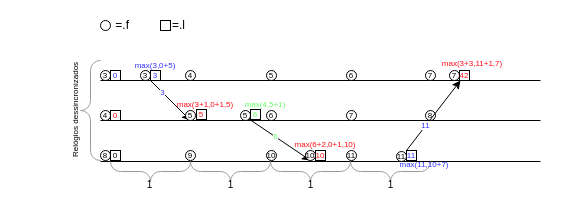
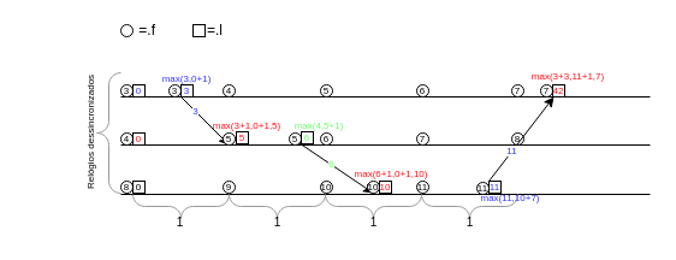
- <mxCell id="21" value="&lt;font color=&quot;#3333ff&quot; style=&quot;font-size: 8px;&quot;&gt;max(3,0+5)&lt;/font&gt;" style="text;html=1;strokeColor=none;fillColor=none;align=center;verticalAlign=middle;whiteSpace=wrap;rounded=0;fontSize=8;" parent="1" vertex="1"><mxGeometry x="120" y="60" width="70" height="10" as="geometry" /></mxCell>
+ <mxCell id="21" value="&lt;font color=&quot;#3333ff&quot; style=&quot;font-size: 8px;&quot;&gt;max(3,0+1)&lt;/font&gt;" style="text;html=1;strokeColor=none;fillColor=none;align=center;verticalAlign=middle;whiteSpace=wrap;rounded=0;fontSize=8;" parent="1" vertex="1"><mxGeometry x="120" y="60" width="70" height="10" as="geometry" /></mxCell>
- <mxCell id="36" value="max(6+2,0+1,10)" style="text;html=1;strokeColor=none;fillColor=none;align=center;verticalAlign=middle;whiteSpace=wrap;rounded=0;fontSize=8;fontColor=#FF0F17;" parent="1" vertex="1"><mxGeometry x="290" y="139" width="70" height="10" as="geometry" /></mxCell>
+ <mxCell id="36" value="max(6+1,0+1,10)" style="text;html=1;strokeColor=none;fillColor=none;align=center;verticalAlign=middle;whiteSpace=wrap;rounded=0;fontSize=8;fontColor=#FF0F17;" parent="1" vertex="1"><mxGeometry x="290" y="139" width="70" height="10" as="geometry" /></mxCell>
